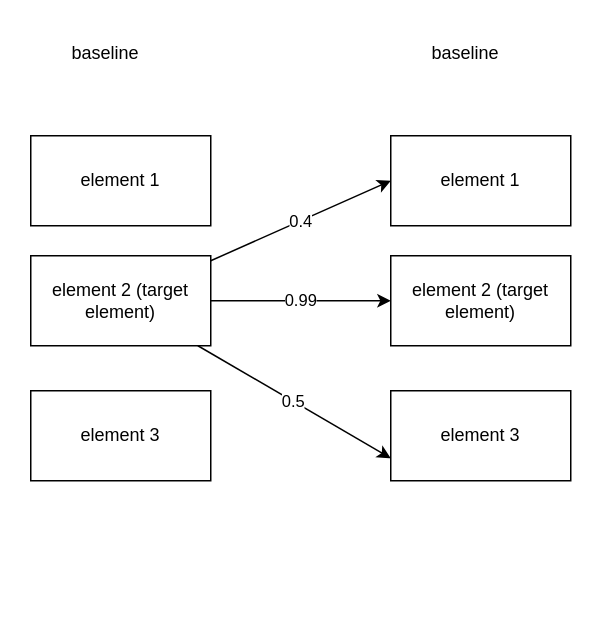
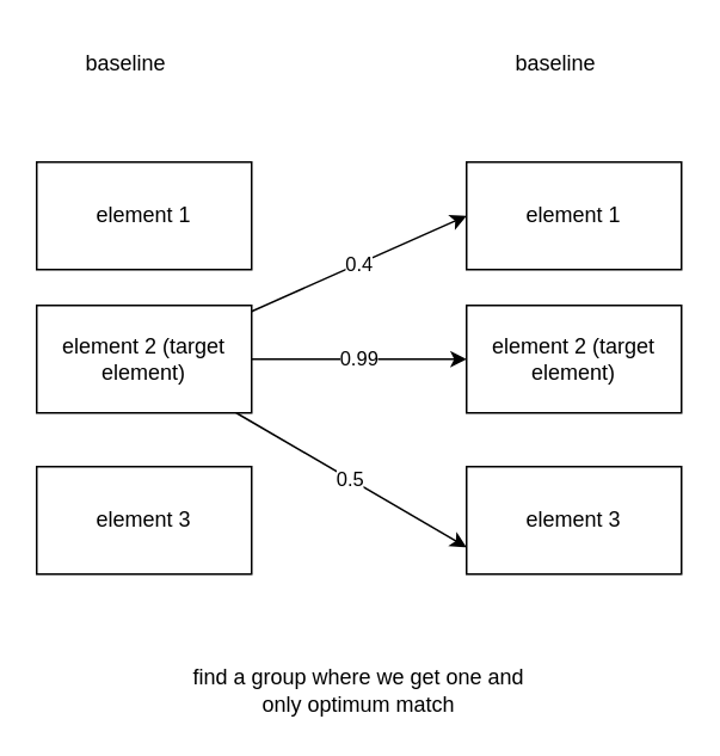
+ <mxCell id="13" value="find a group where we get one and only optimum match" style="text;html=1;strokeColor=none;fillColor=none;align=center;verticalAlign=middle;whiteSpace=wrap;rounded=0;" parent="1" vertex="1"><mxGeometry x="100" y="370" width="200" height="30" as="geometry" /></mxCell>
